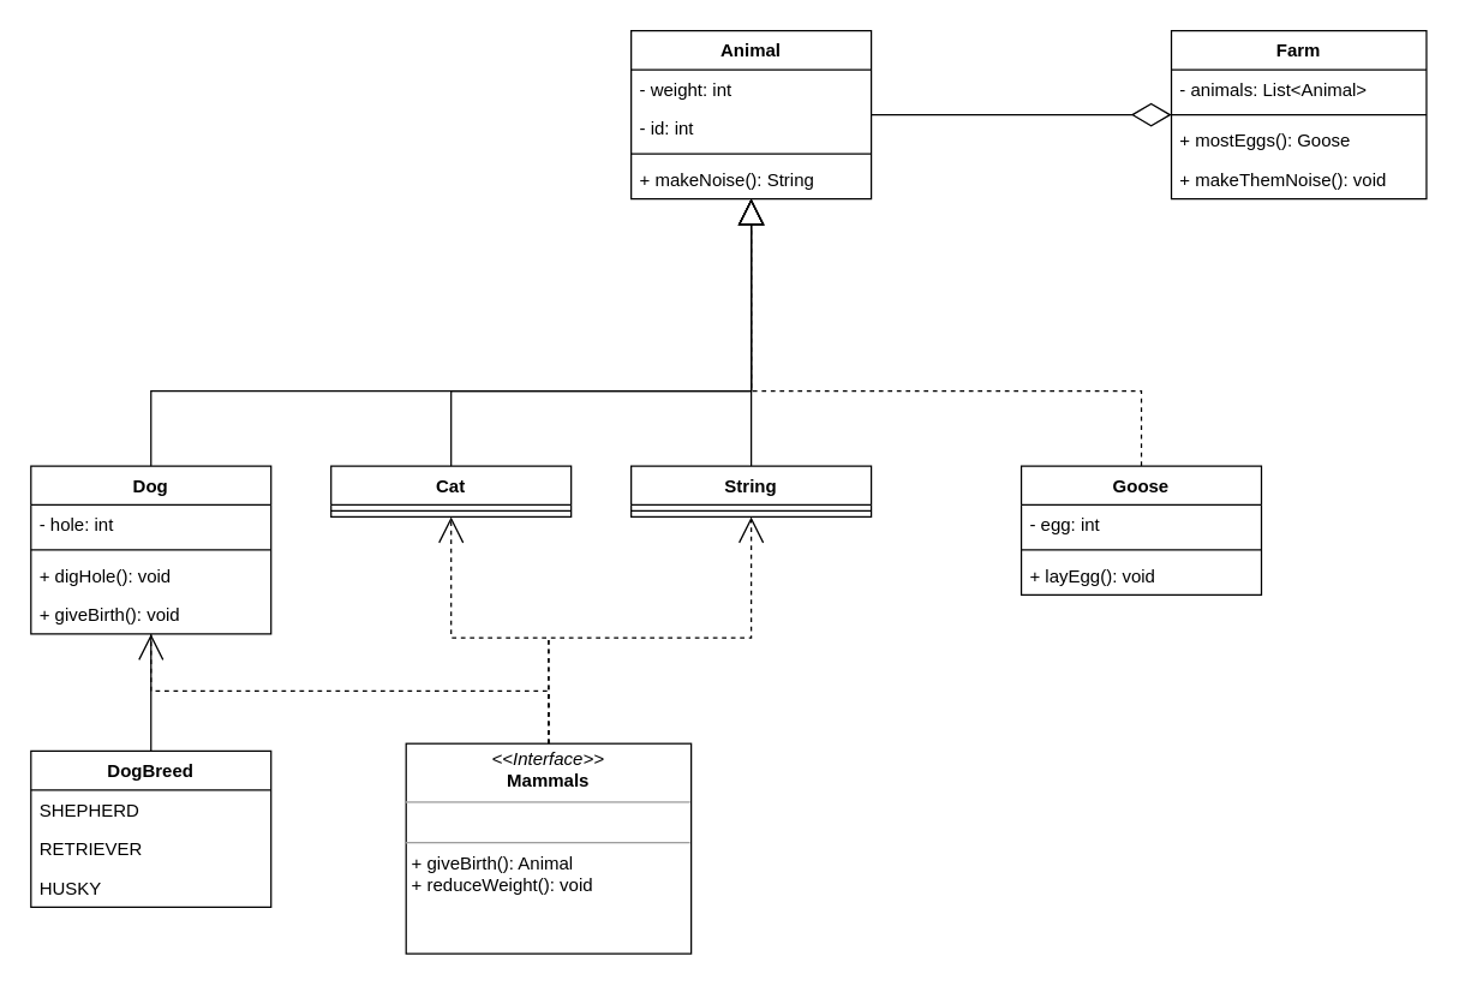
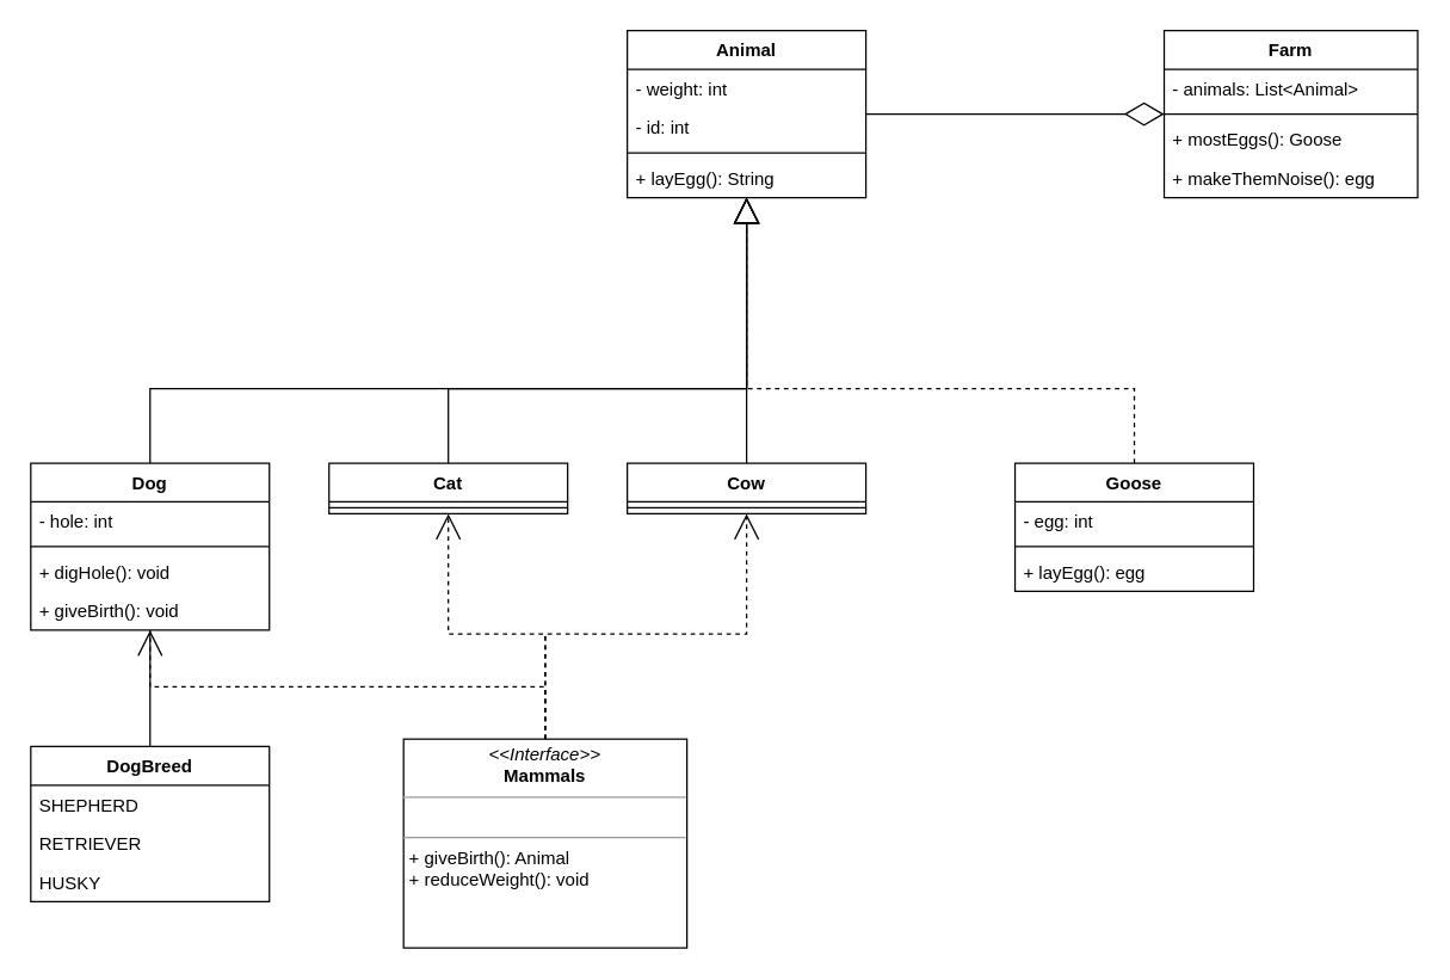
- <mxCell id="6" value="+ makeNoise(): String" style="text;strokeColor=none;fillColor=none;align=left;verticalAlign=top;spacingLeft=4;spacingRight=4;overflow=hidden;rotatable=0;points=[[0,0.5],[1,0.5]];portConstraint=eastwest;" vertex="1" parent="2"><mxGeometry y="86" width="160" height="26" as="geometry" /></mxCell>
+ <mxCell id="6" value="+ layEgg(): String" style="text;strokeColor=none;fillColor=none;align=left;verticalAlign=top;spacingLeft=4;spacingRight=4;overflow=hidden;rotatable=0;points=[[0,0.5],[1,0.5]];portConstraint=eastwest;" vertex="1" parent="2"><mxGeometry y="86" width="160" height="26" as="geometry" /></mxCell>
- <mxCell id="33" value="+ makeThemNoise(): void" style="text;strokeColor=none;fillColor=none;align=left;verticalAlign=top;spacingLeft=4;spacingRight=4;overflow=hidden;rotatable=0;points=[[0,0.5],[1,0.5]];portConstraint=eastwest;" vertex="1" parent="29"><mxGeometry y="86" width="170" height="26" as="geometry" /></mxCell>
+ <mxCell id="33" value="+ makeThemNoise(): egg" style="text;strokeColor=none;fillColor=none;align=left;verticalAlign=top;spacingLeft=4;spacingRight=4;overflow=hidden;rotatable=0;points=[[0,0.5],[1,0.5]];portConstraint=eastwest;" vertex="1" parent="29"><mxGeometry y="86" width="170" height="26" as="geometry" /></mxCell>
- <mxCell id="22" value="String" style="swimlane;fontStyle=1;childLayout=stackLayout;horizontal=1;startSize=26;horizontalStack=0;resizeParent=1;resizeParentMax=0;resizeLast=0;collapsible=1;marginBottom=0;" vertex="1" parent="1"><mxGeometry x="420" y="310" width="160" height="34" as="geometry" /></mxCell>
+ <mxCell id="22" value="Cow" style="swimlane;fontStyle=1;childLayout=stackLayout;horizontal=1;startSize=26;horizontalStack=0;resizeParent=1;resizeParentMax=0;resizeLast=0;collapsible=1;marginBottom=0;" vertex="1" parent="1"><mxGeometry x="420" y="310" width="160" height="34" as="geometry" /></mxCell>
- <mxCell id="20" value="+ layEgg(): void" style="text;strokeColor=none;fillColor=none;align=left;verticalAlign=top;spacingLeft=4;spacingRight=4;overflow=hidden;rotatable=0;points=[[0,0.5],[1,0.5]];portConstraint=eastwest;" vertex="1" parent="17"><mxGeometry y="60" width="160" height="26" as="geometry" /></mxCell>
+ <mxCell id="20" value="+ layEgg(): egg" style="text;strokeColor=none;fillColor=none;align=left;verticalAlign=top;spacingLeft=4;spacingRight=4;overflow=hidden;rotatable=0;points=[[0,0.5],[1,0.5]];portConstraint=eastwest;" vertex="1" parent="17"><mxGeometry y="60" width="160" height="26" as="geometry" /></mxCell>
